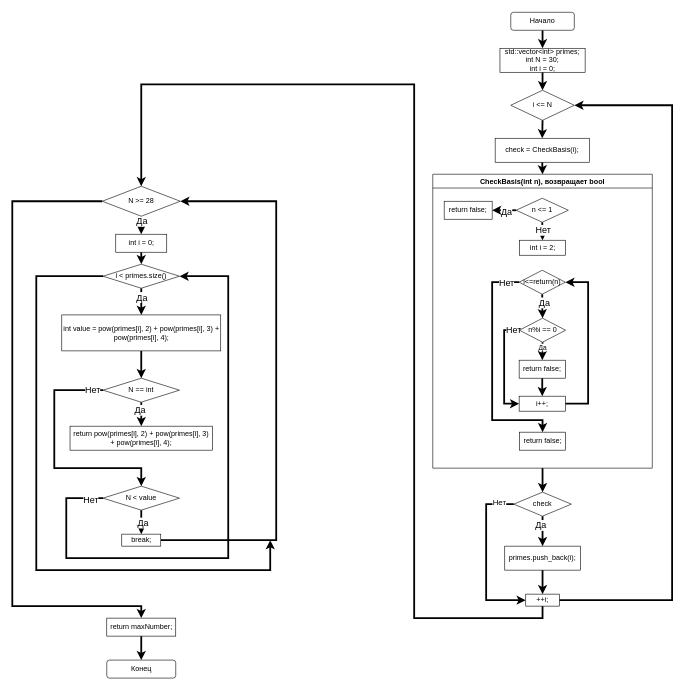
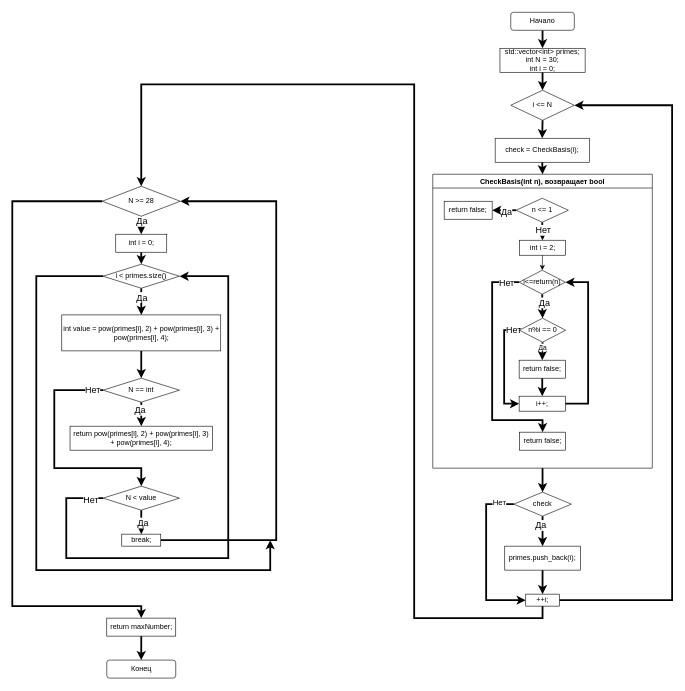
+ <mxCell id="18" style="edgeStyle=orthogonalEdgeStyle;rounded=0;orthogonalLoop=1;jettySize=auto;html=1;exitX=0.5;exitY=1;exitDx=0;exitDy=0;entryX=0.5;entryY=0;entryDx=0;entryDy=0;" edge="1" parent="11" source="19" target="24"><mxGeometry relative="1" as="geometry" /></mxCell>
